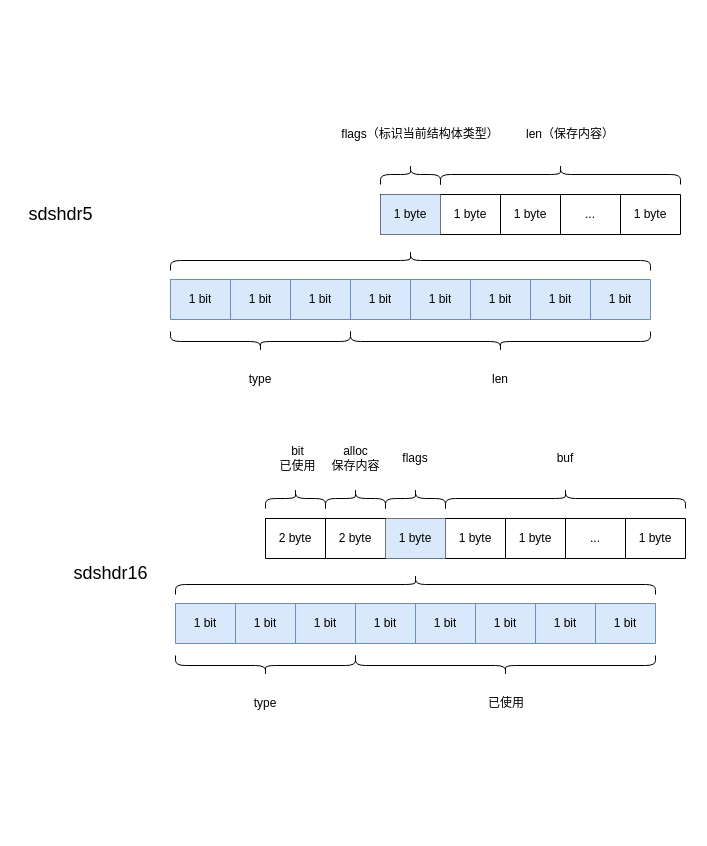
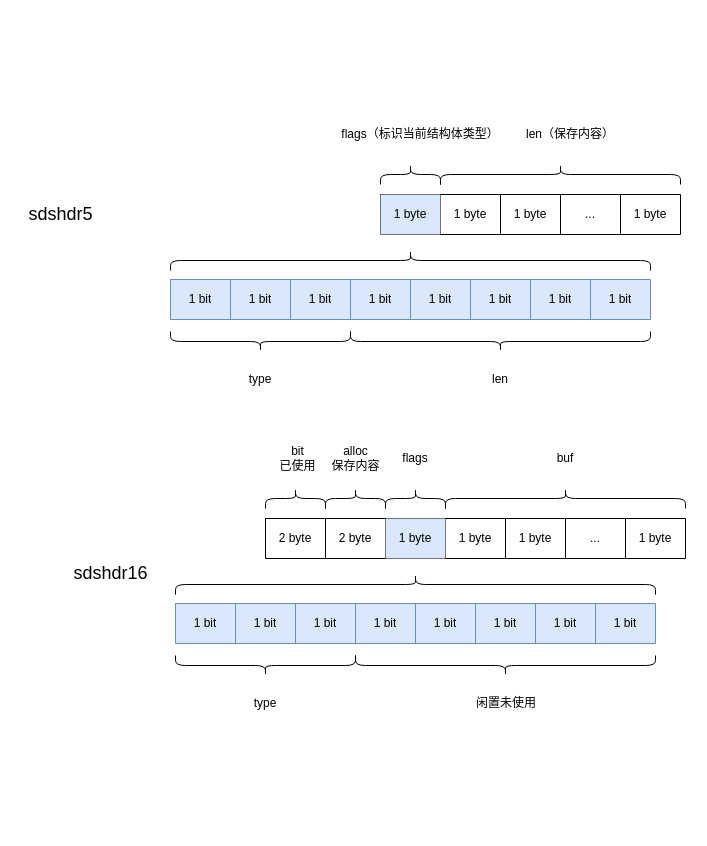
- <mxCell id="44" value="已使用" style="text;html=1;strokeColor=none;fillColor=none;align=center;verticalAlign=middle;whiteSpace=wrap;rounded=0;sketch=0;" vertex="1" parent="1"><mxGeometry x="466" y="693" width="80" height="20" as="geometry" /></mxCell>
+ <mxCell id="44" value="闲置未使用" style="text;html=1;strokeColor=none;fillColor=none;align=center;verticalAlign=middle;whiteSpace=wrap;rounded=0;sketch=0;" vertex="1" parent="1"><mxGeometry x="466" y="693" width="80" height="20" as="geometry" /></mxCell>
